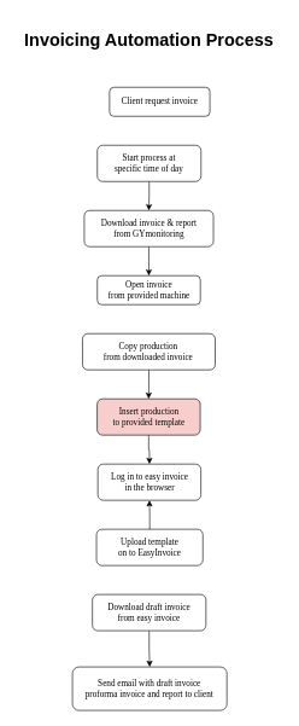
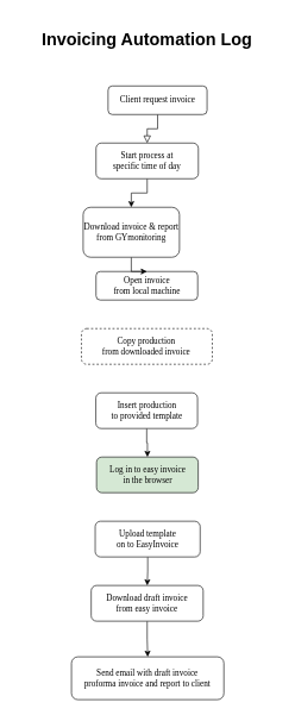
- <mxCell id="12" value="&lt;h1&gt;Invoicing Automation Process&lt;/h1&gt;" style="text;html=1;align=center;verticalAlign=middle;resizable=0;points=[];autosize=1;strokeColor=none;fillColor=none;labelBackgroundColor=none;" vertex="1" parent="1"><mxGeometry x="20.13" width="370" height="70" as="geometry" y="20" /></mxCell>
+ <mxCell id="12" value="&lt;h1&gt;Invoicing Automation Log&lt;/h1&gt;" style="text;html=1;align=center;verticalAlign=middle;resizable=0;points=[];autosize=1;strokeColor=none;fillColor=none;labelBackgroundColor=none;" vertex="1" parent="1"><mxGeometry x="20.13" width="370" height="70" as="geometry" y="20" /></mxCell>
+ <mxCell id="2" value="" style="rounded=0;html=1;jettySize=auto;orthogonalLoop=1;fontSize=11;endArrow=block;endFill=0;endSize=8;strokeWidth=1;shadow=0;labelBackgroundColor=none;edgeStyle=orthogonalEdgeStyle;fontFamily=Times New Roman;fontColor=default;" parent="1" source="3" target="7" edge="1"><mxGeometry relative="1" as="geometry"><mxPoint x="205.12" y="230" as="targetPoint" /></mxGeometry></mxCell>
- <mxCell id="15" value="&lt;div&gt;Download invoice &amp;amp; report&lt;br&gt;from GYmonitoring&lt;br&gt;&lt;/div&gt;" style="rounded=1;whiteSpace=wrap;html=1;fontSize=12;glass=0;strokeWidth=1;shadow=0;fontFamily=Times New Roman;labelBackgroundColor=none;" vertex="1" parent="1"><mxGeometry x="115.82" y="290" width="178.6" height="50" as="geometry" /></mxCell>
+ <mxCell id="15" value="&lt;div&gt;Download invoice &amp;amp; report&lt;br&gt;from GYmonitoring&lt;br&gt;&lt;/div&gt;" style="rounded=1;whiteSpace=wrap;html=1;fontSize=12;glass=0;strokeWidth=1;shadow=0;fontFamily=Times New Roman;labelBackgroundColor=none;" vertex="1" parent="1"><mxGeometry x="115.82" y="290" width="135" height="70" as="geometry" /></mxCell>
- <mxCell id="4" value="&lt;div&gt;Open invoice&lt;/div&gt;&lt;div&gt;from provided machine&lt;br&gt;&lt;/div&gt;" style="rounded=1;whiteSpace=wrap;html=1;fontSize=12;glass=0;strokeWidth=1;shadow=0;fontFamily=Times New Roman;labelBackgroundColor=none;" parent="1" vertex="1"><mxGeometry x="133.88" y="380" width="142.5" height="40" as="geometry" /></mxCell>
+ <mxCell id="4" value="&lt;div&gt;Open invoice&lt;/div&gt;&lt;div&gt;from local machine&lt;br&gt;&lt;/div&gt;" style="rounded=1;whiteSpace=wrap;html=1;fontSize=12;glass=0;strokeWidth=1;shadow=0;fontFamily=Times New Roman;labelBackgroundColor=none;" parent="1" vertex="1"><mxGeometry x="133.88" y="380" width="142.5" height="40" as="geometry" /></mxCell>
- <mxCell id="17" value="&lt;div&gt;Copy production&lt;/div&gt;&lt;div&gt;from downloaded invoice&lt;br&gt;&lt;/div&gt;" style="rounded=1;whiteSpace=wrap;html=1;fontSize=12;glass=0;strokeWidth=1;shadow=0;fontFamily=Times New Roman;labelBackgroundColor=none;" vertex="1" parent="1"><mxGeometry x="113.41" y="460" width="183.44" height="50" as="geometry" /></mxCell>
+ <mxCell id="17" value="&lt;div&gt;Copy production&lt;/div&gt;&lt;div&gt;from downloaded invoice&lt;br&gt;&lt;/div&gt;" style="rounded=1;whiteSpace=wrap;html=1;fontSize=12;glass=0;strokeWidth=1;shadow=0;fontFamily=Times New Roman;labelBackgroundColor=none;dashed=1;" vertex="1" parent="1"><mxGeometry x="113.41" y="460" width="183.44" height="50" as="geometry" /></mxCell>
- <mxCell id="16" style="edgeStyle=orthogonalEdgeStyle;rounded=0;orthogonalLoop=1;jettySize=auto;html=1;exitX=0.5;exitY=1;exitDx=0;exitDy=0;" edge="1" parent="1" source="17" target="9"><mxGeometry relative="1" as="geometry" /></mxCell>
- <mxCell id="9" value="Insert production&lt;br&gt;to provided template" style="rounded=1;whiteSpace=wrap;html=1;fontSize=12;glass=0;strokeWidth=1;shadow=0;fontFamily=Times New Roman;labelBackgroundColor=none;fillColor=#f8cecc;" vertex="1" parent="1"><mxGeometry x="133.63" y="550" width="142.5" height="50" as="geometry" /></mxCell>
+ <mxCell id="9" value="Insert production&lt;br&gt;to provided template" style="rounded=1;whiteSpace=wrap;html=1;fontSize=12;glass=0;strokeWidth=1;shadow=0;fontFamily=Times New Roman;labelBackgroundColor=none;" vertex="1" parent="1"><mxGeometry x="133.63" y="550" width="142.5" height="50" as="geometry" /></mxCell>
- <mxCell id="11" value="&lt;div&gt;Log in to easy invoice&lt;/div&gt;&lt;div&gt;in the browser&lt;br&gt;&lt;/div&gt;" style="rounded=1;whiteSpace=wrap;html=1;fontSize=12;glass=0;strokeWidth=1;shadow=0;fontFamily=Times New Roman;labelBackgroundColor=none;" vertex="1" parent="1"><mxGeometry x="134.58" y="640" width="142.5" height="50" as="geometry" /></mxCell>
+ <mxCell id="11" value="&lt;div&gt;Log in to easy invoice&lt;/div&gt;&lt;div&gt;in the browser&lt;br&gt;&lt;/div&gt;" style="rounded=1;whiteSpace=wrap;html=1;fontSize=12;glass=0;strokeWidth=1;shadow=0;fontFamily=Times New Roman;labelBackgroundColor=none;fillColor=#d5e8d4;" vertex="1" parent="1"><mxGeometry x="134.58" y="640" width="142.5" height="50" as="geometry" /></mxCell>
- <mxCell id="10" style="edgeStyle=orthogonalEdgeStyle;rounded=0;orthogonalLoop=1;jettySize=auto;html=1;labelBackgroundColor=none;fontColor=default;" edge="1" parent="1" source="18" target="11"><mxGeometry relative="1" as="geometry"><mxPoint x="-1.61" y="770" as="sourcePoint" /></mxGeometry></mxCell>
+ <mxCell id="10" style="edgeStyle=orthogonalEdgeStyle;rounded=0;orthogonalLoop=1;jettySize=auto;html=1;labelBackgroundColor=none;fontColor=default;" edge="1" parent="1" source="18" target="14"><mxGeometry relative="1" as="geometry"><mxPoint x="-1.61" y="770" as="sourcePoint" /></mxGeometry></mxCell>
